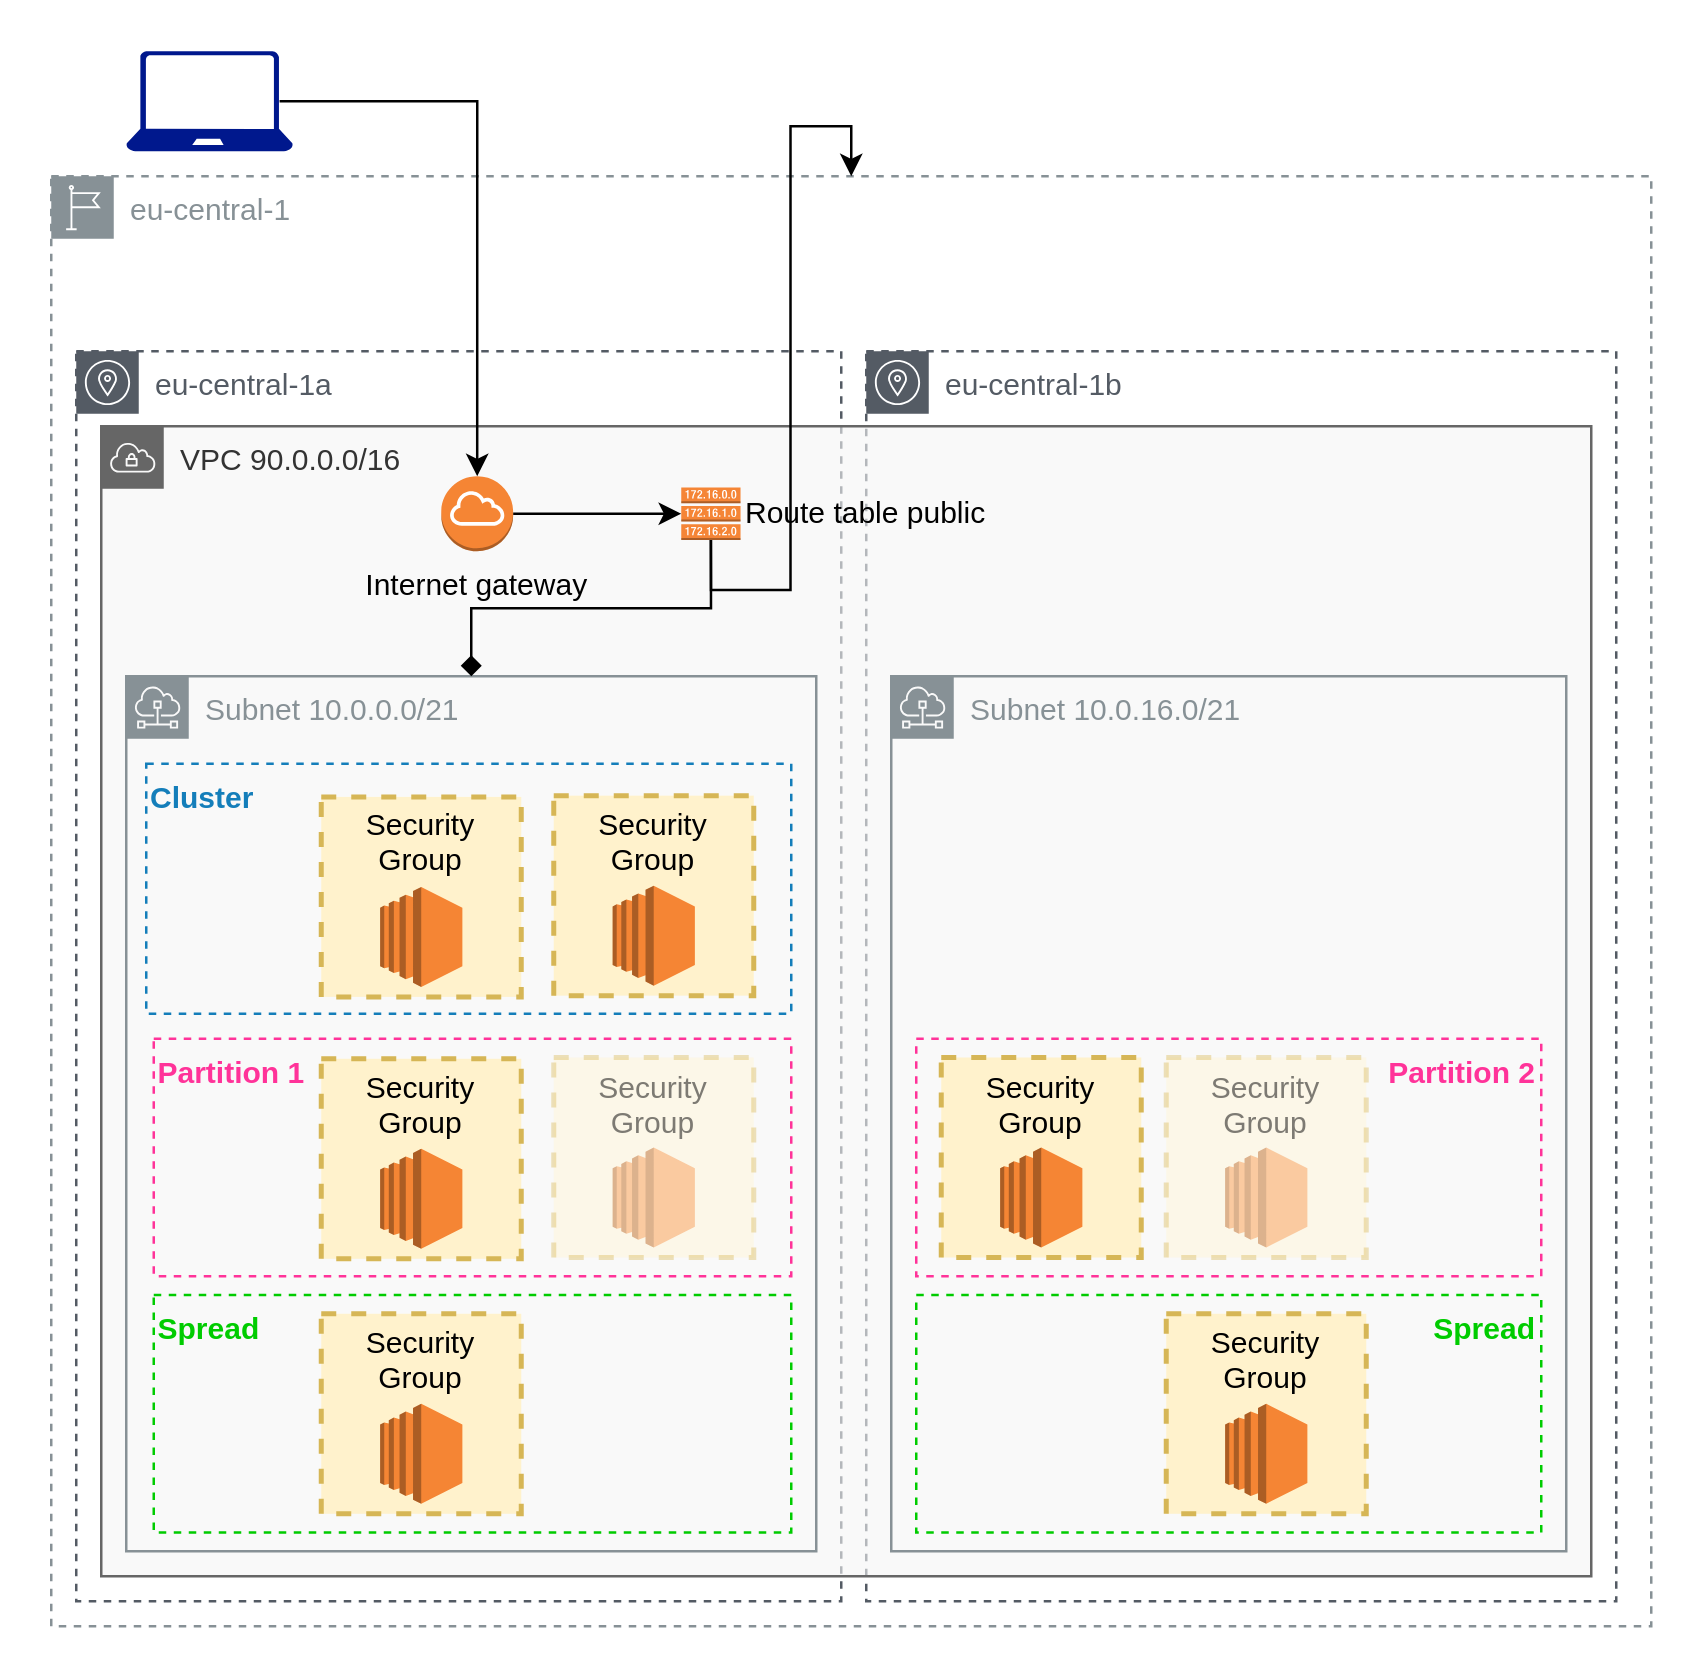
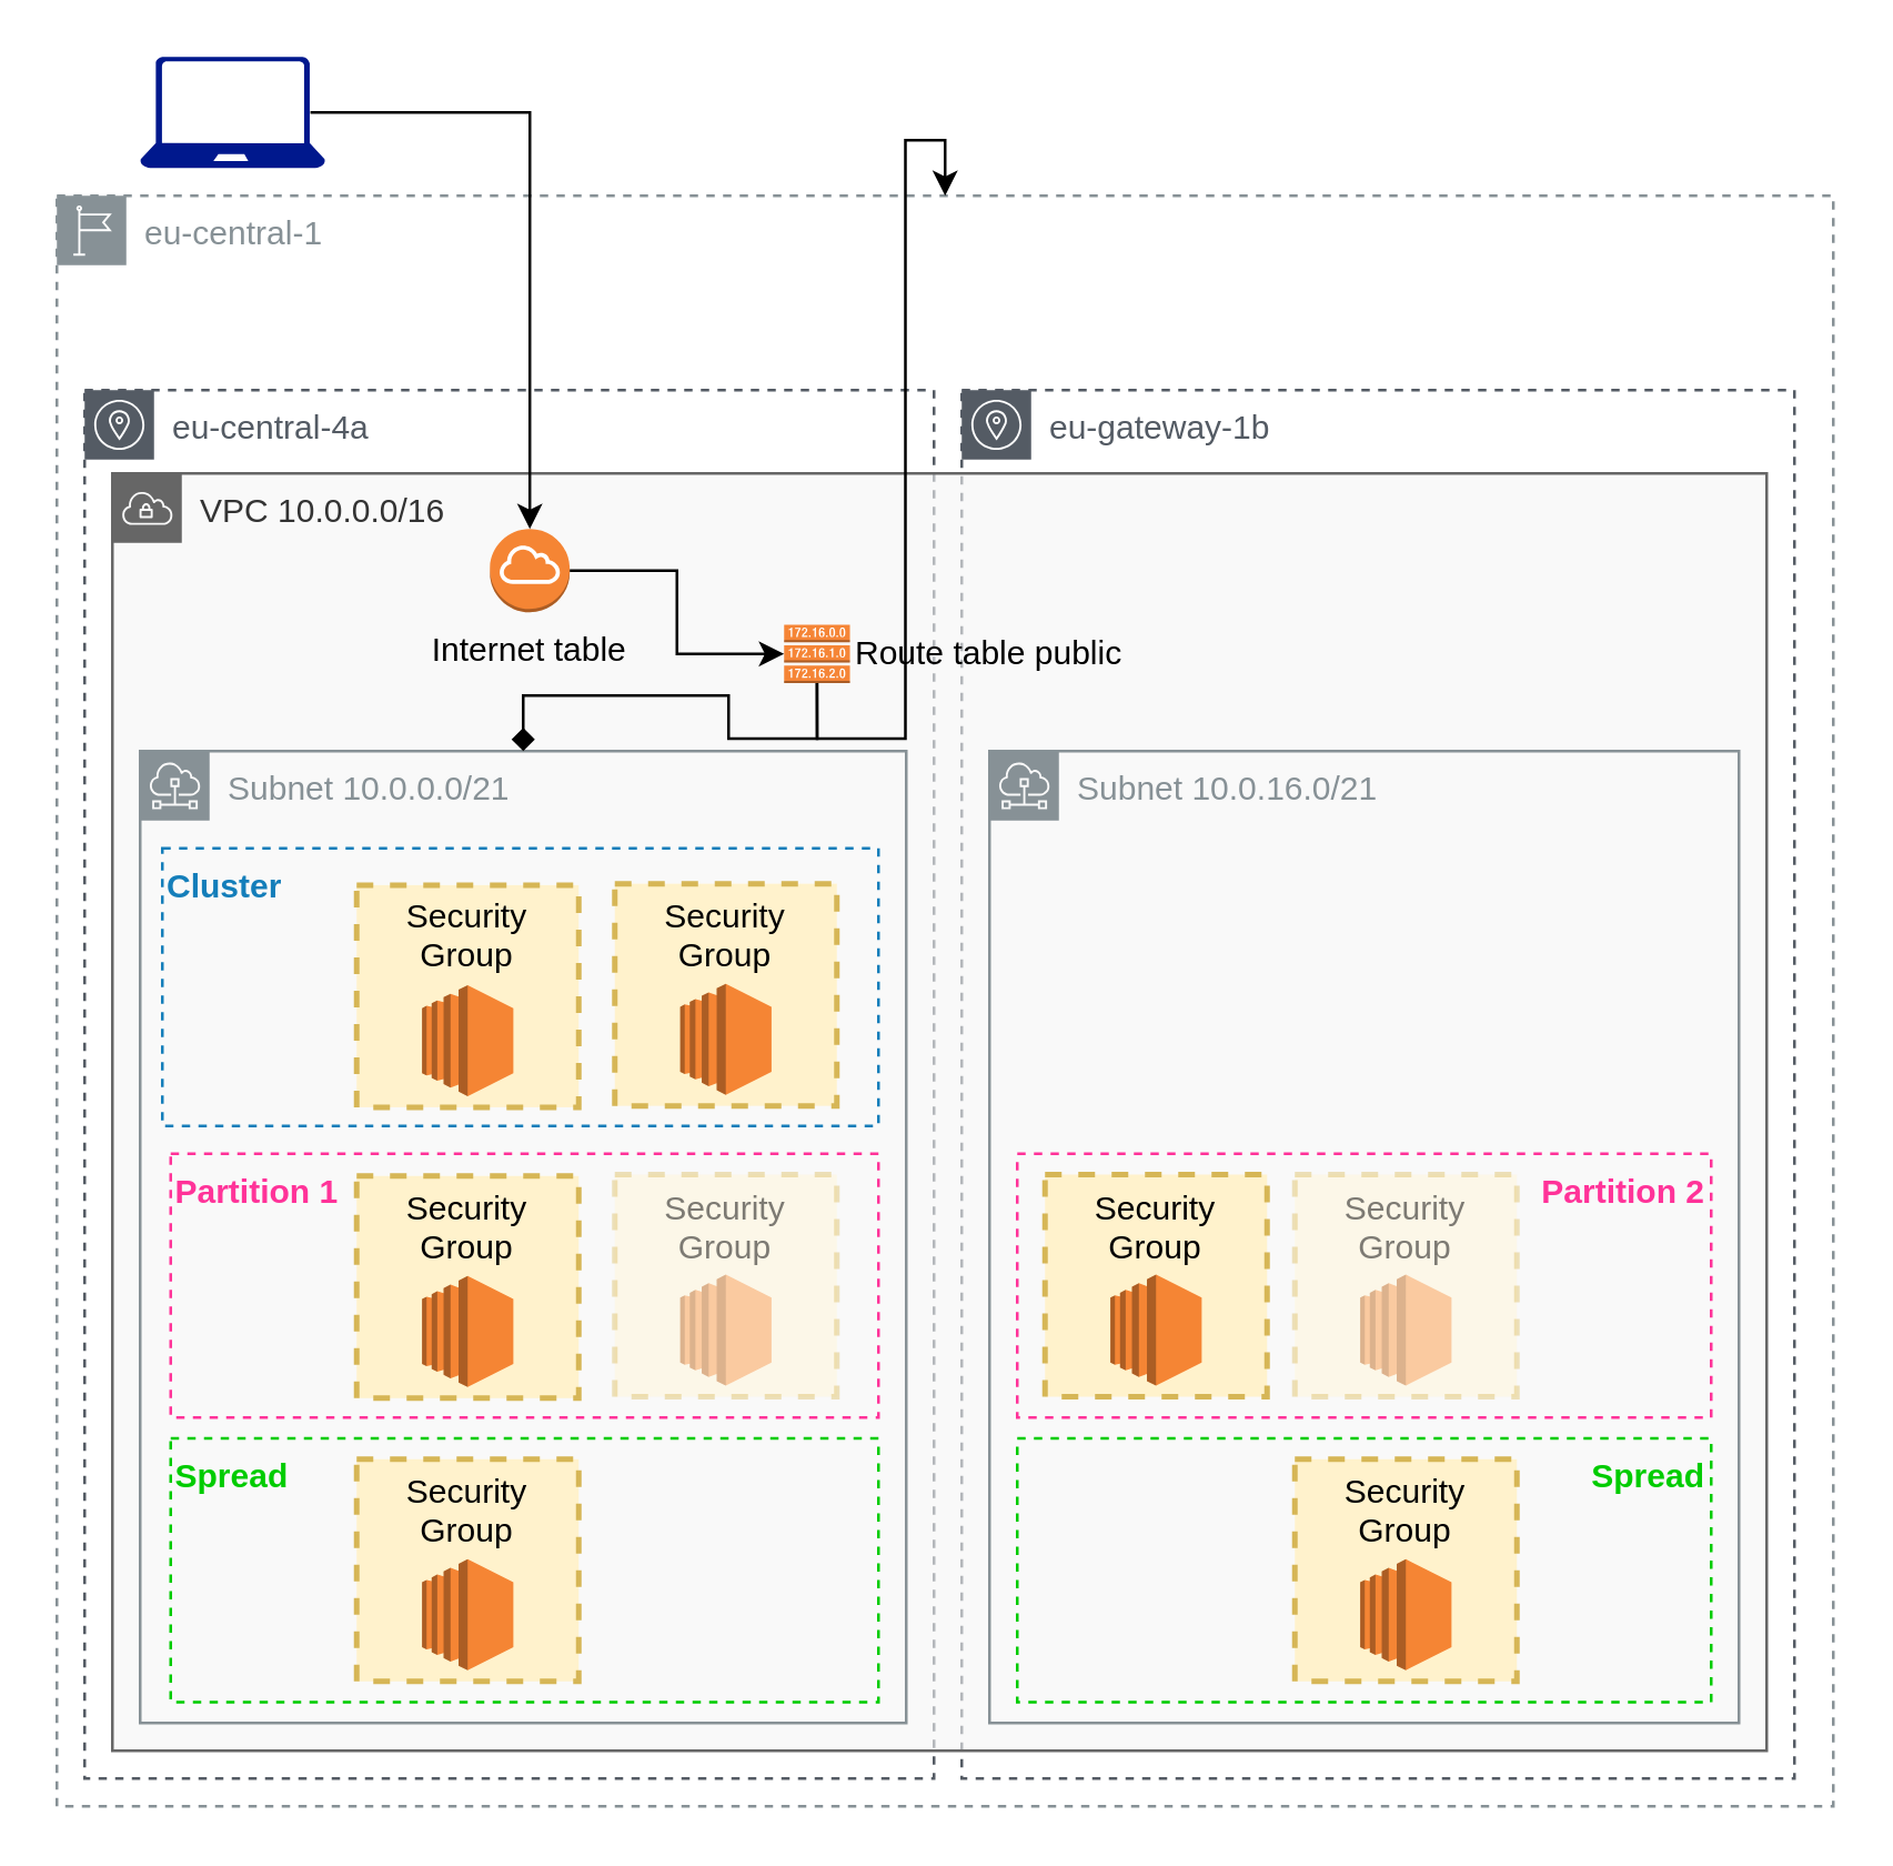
- <mxCell id="3" value="eu-central-1a" style="outlineConnect=0;gradientColor=none;html=1;whiteSpace=wrap;fontSize=12;fontStyle=0;shape=mxgraph.aws4.group;grIcon=mxgraph.aws4.group_availability_zone;strokeColor=#545B64;fillColor=none;verticalAlign=top;align=left;spacingLeft=30;fontColor=#545B64;dashed=1;" parent="1" vertex="1"><mxGeometry x="30" y="140" width="306" height="500" as="geometry" /></mxCell>
+ <mxCell id="3" value="eu-central-4a" style="outlineConnect=0;gradientColor=none;html=1;whiteSpace=wrap;fontSize=12;fontStyle=0;shape=mxgraph.aws4.group;grIcon=mxgraph.aws4.group_availability_zone;strokeColor=#545B64;fillColor=none;verticalAlign=top;align=left;spacingLeft=30;fontColor=#545B64;dashed=1;" parent="1" vertex="1"><mxGeometry x="30" y="140" width="306" height="500" as="geometry" /></mxCell>
- <mxCell id="4" value="eu-central-1b" style="outlineConnect=0;gradientColor=none;html=1;whiteSpace=wrap;fontSize=12;fontStyle=0;shape=mxgraph.aws4.group;grIcon=mxgraph.aws4.group_availability_zone;strokeColor=#545B64;fillColor=none;verticalAlign=top;align=left;spacingLeft=30;fontColor=#545B64;dashed=1;" parent="1" vertex="1"><mxGeometry x="346" y="140" width="300" height="500" as="geometry" /></mxCell>
+ <mxCell id="4" value="eu-gateway-1b" style="outlineConnect=0;gradientColor=none;html=1;whiteSpace=wrap;fontSize=12;fontStyle=0;shape=mxgraph.aws4.group;grIcon=mxgraph.aws4.group_availability_zone;strokeColor=#545B64;fillColor=none;verticalAlign=top;align=left;spacingLeft=30;fontColor=#545B64;dashed=1;" parent="1" vertex="1"><mxGeometry x="346" y="140" width="300" height="500" as="geometry" /></mxCell>
- <mxCell id="5" value="VPC 90.0.0.0/16" style="outlineConnect=0;html=1;whiteSpace=wrap;fontSize=12;fontStyle=0;shape=mxgraph.aws4.group;grIcon=mxgraph.aws4.group_vpc;strokeColor=#666666;fillColor=#f5f5f5;verticalAlign=top;align=left;spacingLeft=30;dashed=0;fillOpacity=60;fontColor=#333333;" parent="1" vertex="1"><mxGeometry x="40" y="170" width="596" height="460" as="geometry" /></mxCell>
+ <mxCell id="5" value="VPC 10.0.0.0/16" style="outlineConnect=0;html=1;whiteSpace=wrap;fontSize=12;fontStyle=0;shape=mxgraph.aws4.group;grIcon=mxgraph.aws4.group_vpc;strokeColor=#666666;fillColor=#f5f5f5;verticalAlign=top;align=left;spacingLeft=30;dashed=0;fillOpacity=60;fontColor=#333333;" parent="1" vertex="1"><mxGeometry x="40" y="170" width="596" height="460" as="geometry" /></mxCell>
- <mxCell id="14" value="Route table public" style="outlineConnect=0;dashed=0;verticalLabelPosition=middle;verticalAlign=middle;align=left;html=1;shape=mxgraph.aws3.route_table;fillColor=#F58536;gradientColor=none;labelPosition=right;" parent="1" vertex="1"><mxGeometry x="272" y="194.5" width="23.71" height="21" as="geometry" /></mxCell>
+ <mxCell id="14" value="Route table public" style="outlineConnect=0;dashed=0;verticalLabelPosition=middle;verticalAlign=middle;align=left;html=1;shape=mxgraph.aws3.route_table;fillColor=#F58536;gradientColor=none;labelPosition=right;" parent="1" vertex="1"><mxGeometry x="282" y="224.5" width="23.71" height="21" as="geometry" /></mxCell>
- <mxCell id="8" value="Internet gateway" style="outlineConnect=0;dashed=0;verticalLabelPosition=bottom;verticalAlign=top;align=center;html=1;shape=mxgraph.aws3.internet_gateway;fillColor=#F58534;gradientColor=none;" parent="1" vertex="1"><mxGeometry x="176" y="190" width="28.75" height="30" as="geometry" /></mxCell>
+ <mxCell id="8" value="Internet table" style="outlineConnect=0;dashed=0;verticalLabelPosition=bottom;verticalAlign=top;align=center;html=1;shape=mxgraph.aws3.internet_gateway;fillColor=#F58534;gradientColor=none;" parent="1" vertex="1"><mxGeometry x="176" y="190" width="28.75" height="30" as="geometry" /></mxCell>
